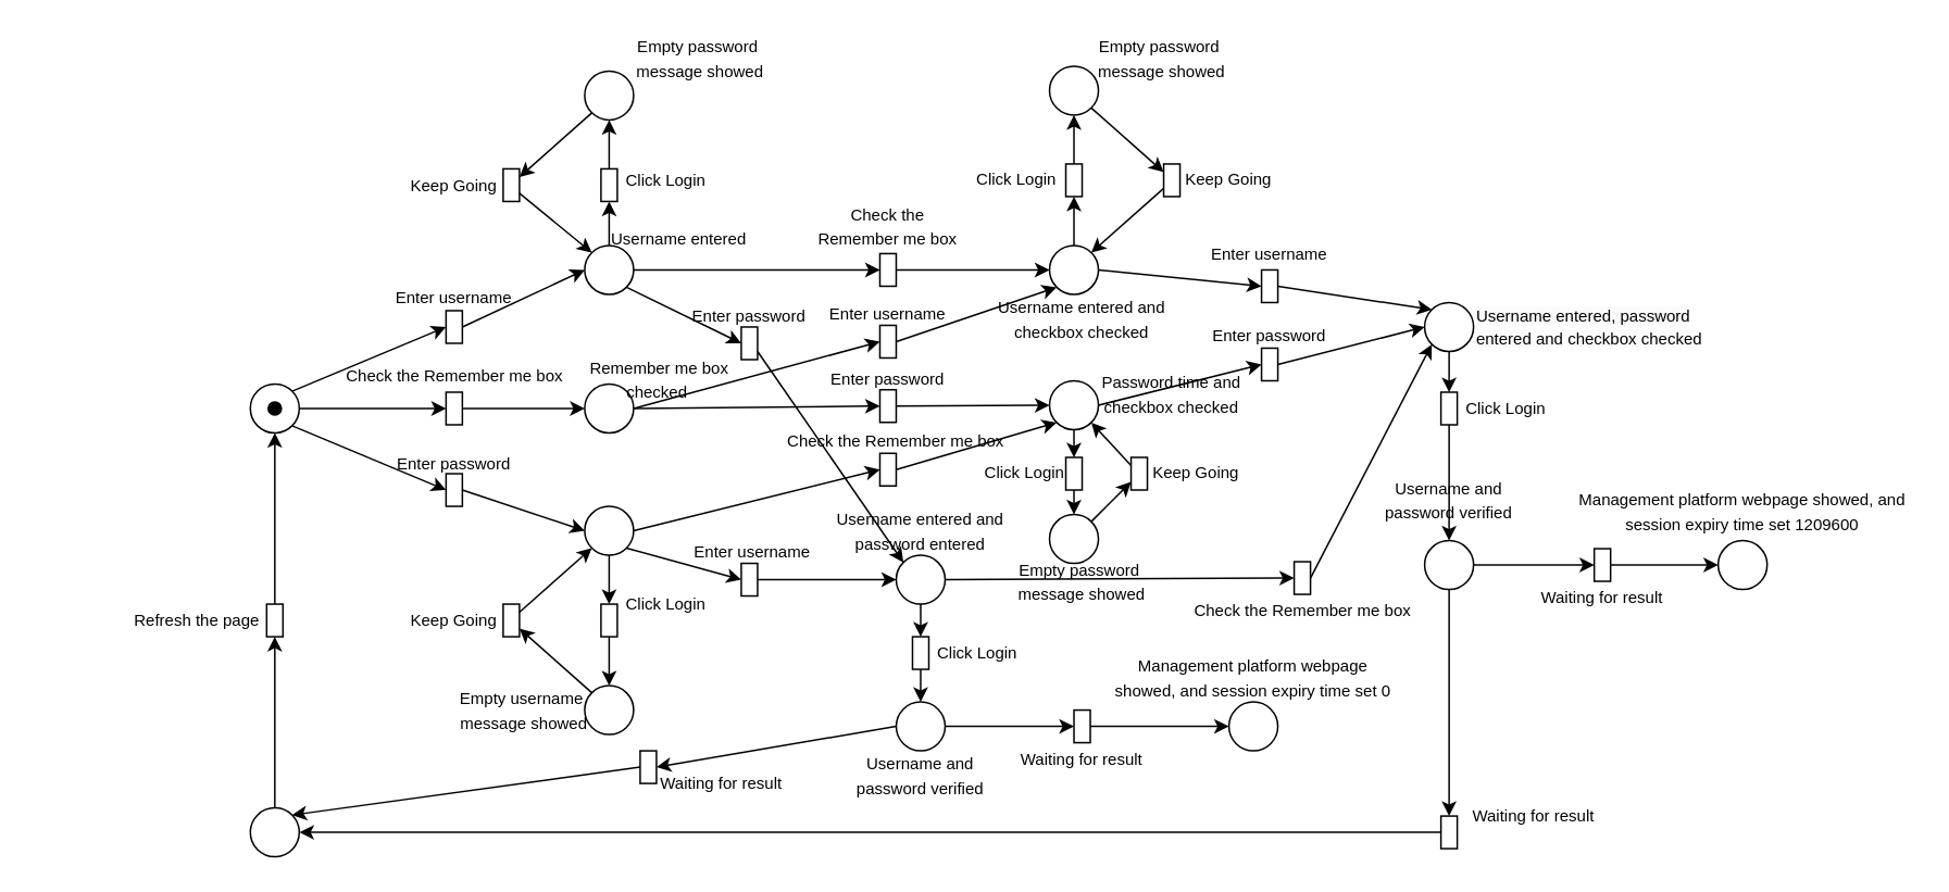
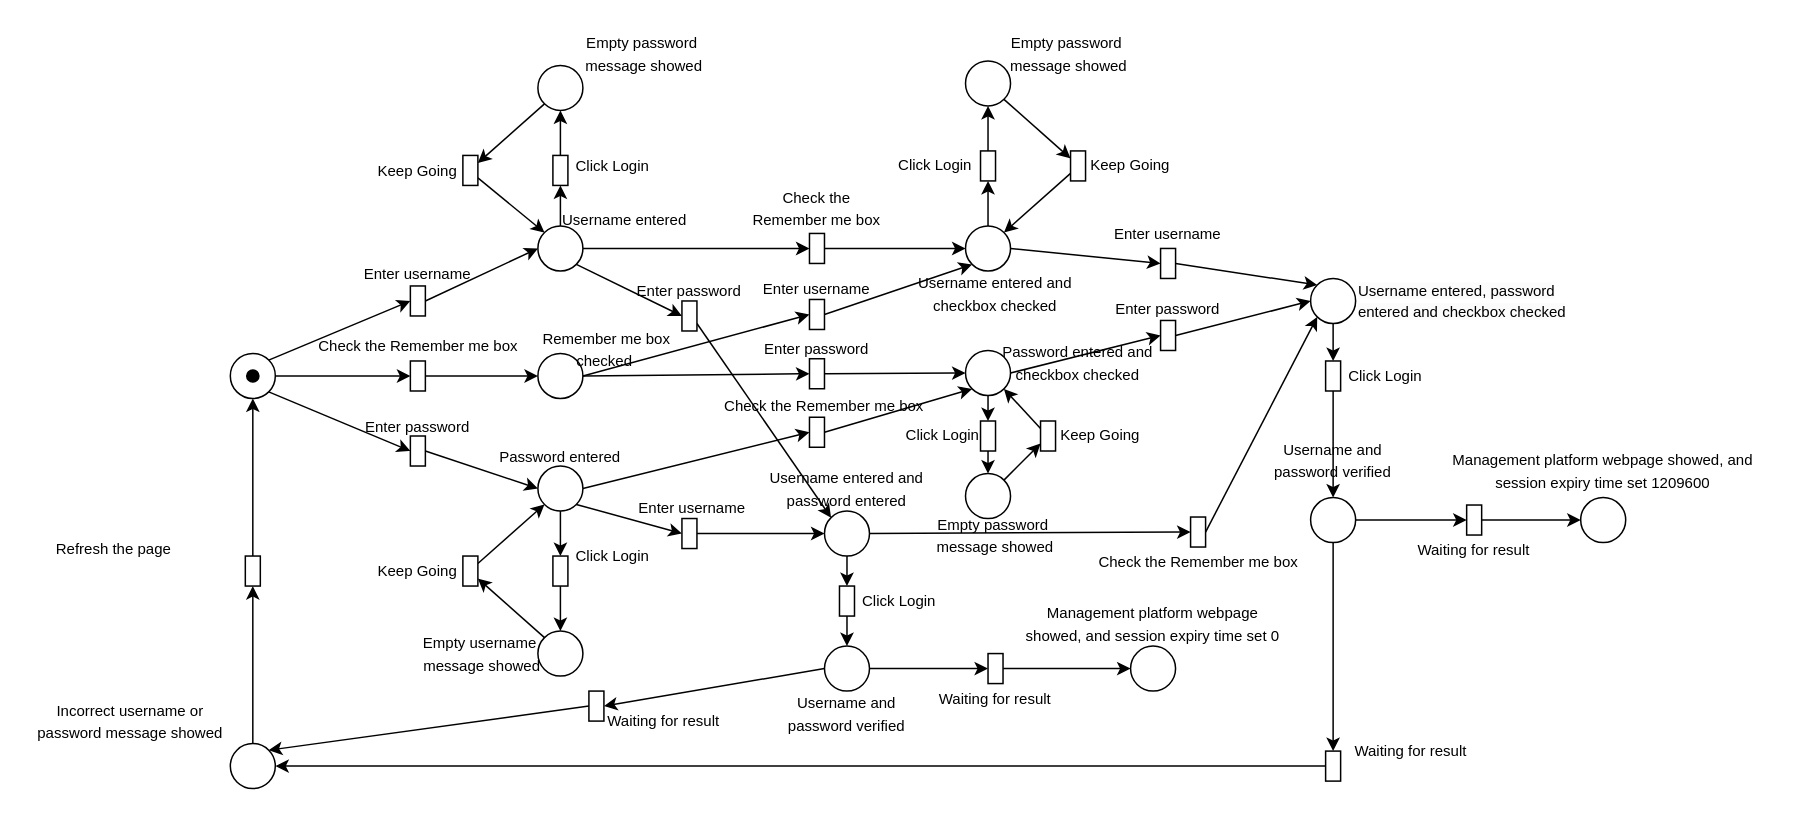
- <mxCell id="55" value="&lt;font style=&quot;font-size: 10px;&quot;&gt;Password time and&lt;/font&gt;&lt;div&gt;&lt;font style=&quot;font-size: 10px;&quot;&gt;checkbox checked&lt;/font&gt;&lt;/div&gt;" style="text;html=1;align=center;verticalAlign=middle;whiteSpace=wrap;rounded=0;" parent="1" vertex="1"><mxGeometry x="658" y="225.5" width="120" height="30" as="geometry" /></mxCell>
+ <mxCell id="55" value="&lt;font style=&quot;font-size: 10px;&quot;&gt;Password entered and&lt;/font&gt;&lt;div&gt;&lt;font style=&quot;font-size: 10px;&quot;&gt;checkbox checked&lt;/font&gt;&lt;/div&gt;" style="text;html=1;align=center;verticalAlign=middle;whiteSpace=wrap;rounded=0;" parent="1" vertex="1"><mxGeometry x="658" y="225.5" width="120" height="30" as="geometry" /></mxCell>
+ <mxCell id="28" value="&lt;font style=&quot;font-size: 10px;&quot;&gt;Password entered&lt;/font&gt;" style="text;html=1;align=center;verticalAlign=middle;whiteSpace=wrap;rounded=0;" parent="1" vertex="1"><mxGeometry x="325" y="297" width="96" height="13" as="geometry" /></mxCell>
- <mxCell id="125" value="&lt;font style=&quot;font-size: 10px;&quot;&gt;Refresh the page&lt;/font&gt;" style="text;html=1;align=center;verticalAlign=middle;whiteSpace=wrap;rounded=0;" parent="1" vertex="1"><mxGeometry x="76.5" y="370" width="86.5" height="20" as="geometry" /></mxCell>
+ <mxCell id="125" value="&lt;font style=&quot;font-size: 10px;&quot;&gt;Refresh the page&lt;/font&gt;" style="text;html=1;align=center;verticalAlign=middle;whiteSpace=wrap;rounded=0;" parent="1" vertex="1"><mxGeometry x="31.5" y="355" width="86.5" height="20" as="geometry" /></mxCell>
+ <mxCell id="115" value="&lt;font style=&quot;font-size: 10px;&quot;&gt;Incorrect username or password message showed&lt;/font&gt;" style="text;html=1;align=center;verticalAlign=middle;whiteSpace=wrap;rounded=0;" parent="1" vertex="1"><mxGeometry x="20" y="465" width="133" height="30" as="geometry" /></mxCell>
